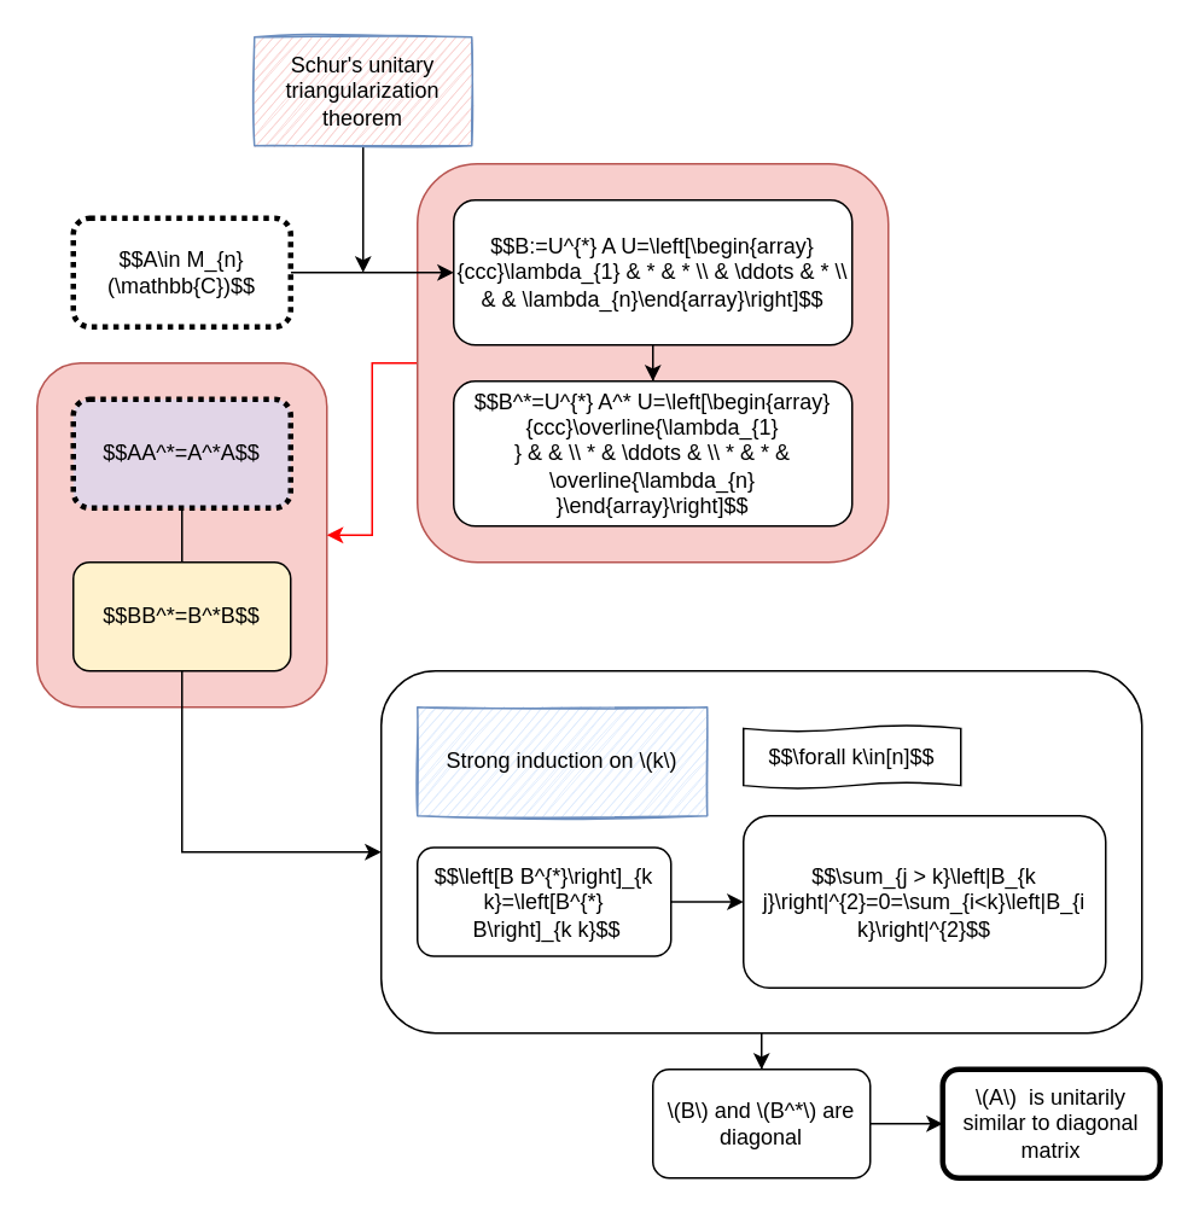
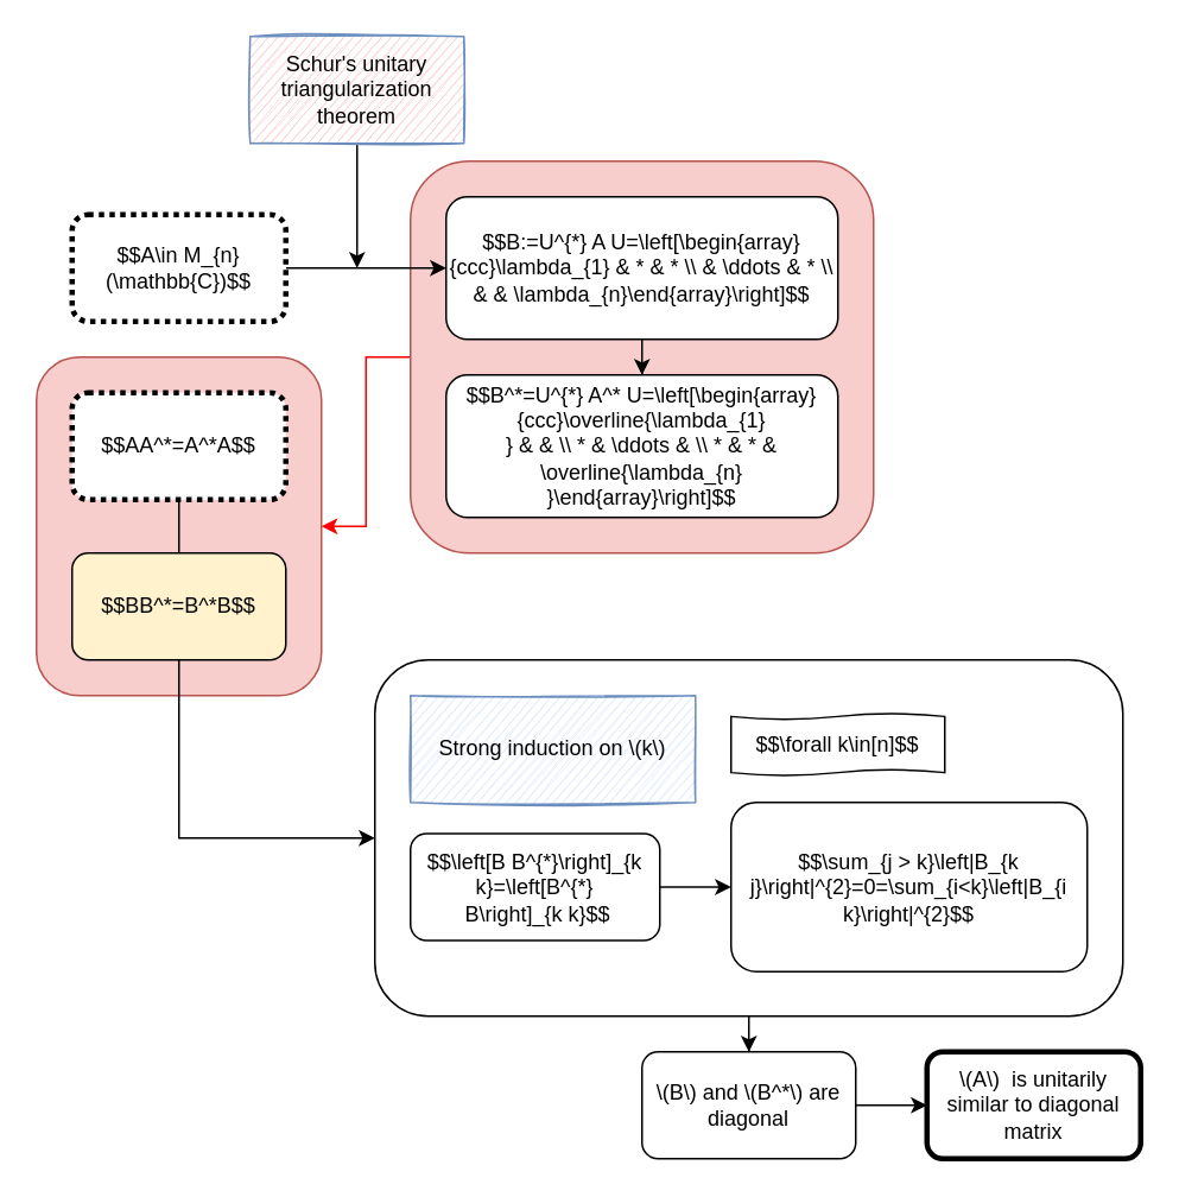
- <mxCell id="8" value="$$AA^*=A^*A$$" style="rounded=1;whiteSpace=wrap;html=1;shadow=0;glass=0;sketch=0;strokeWidth=3;dashed=1;dashPattern=1 1;fillColor=#e1d5e7;" vertex="1" parent="1"><mxGeometry x="40" y="220" width="120" height="60" as="geometry" /></mxCell>
+ <mxCell id="8" value="$$AA^*=A^*A$$" style="rounded=1;whiteSpace=wrap;html=1;shadow=0;glass=0;sketch=0;strokeWidth=3;dashed=1;dashPattern=1 1;" vertex="1" parent="1"><mxGeometry x="40" y="220" width="120" height="60" as="geometry" /></mxCell>
